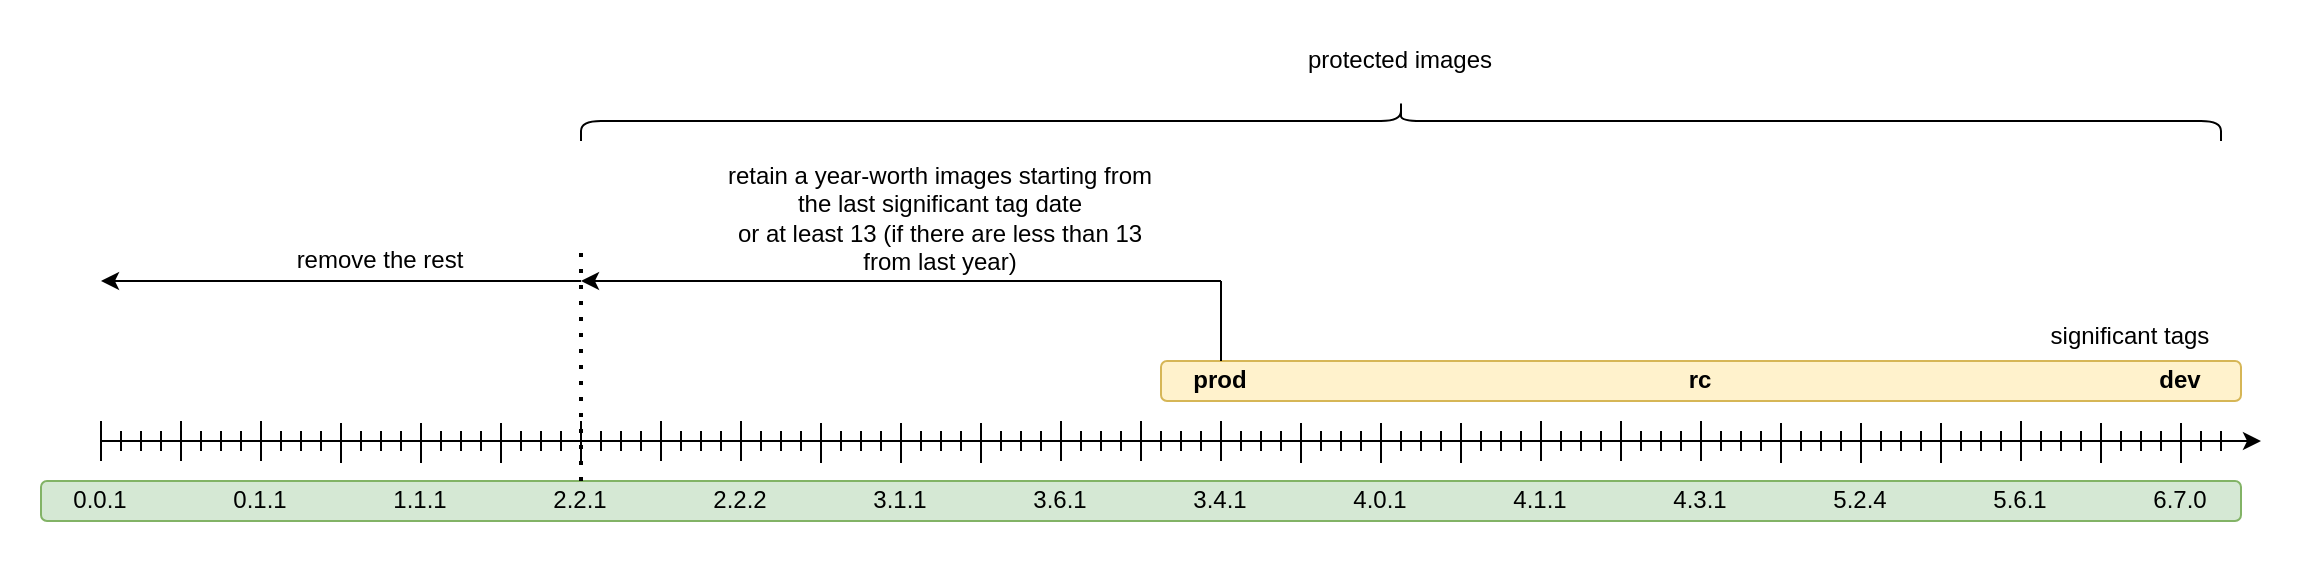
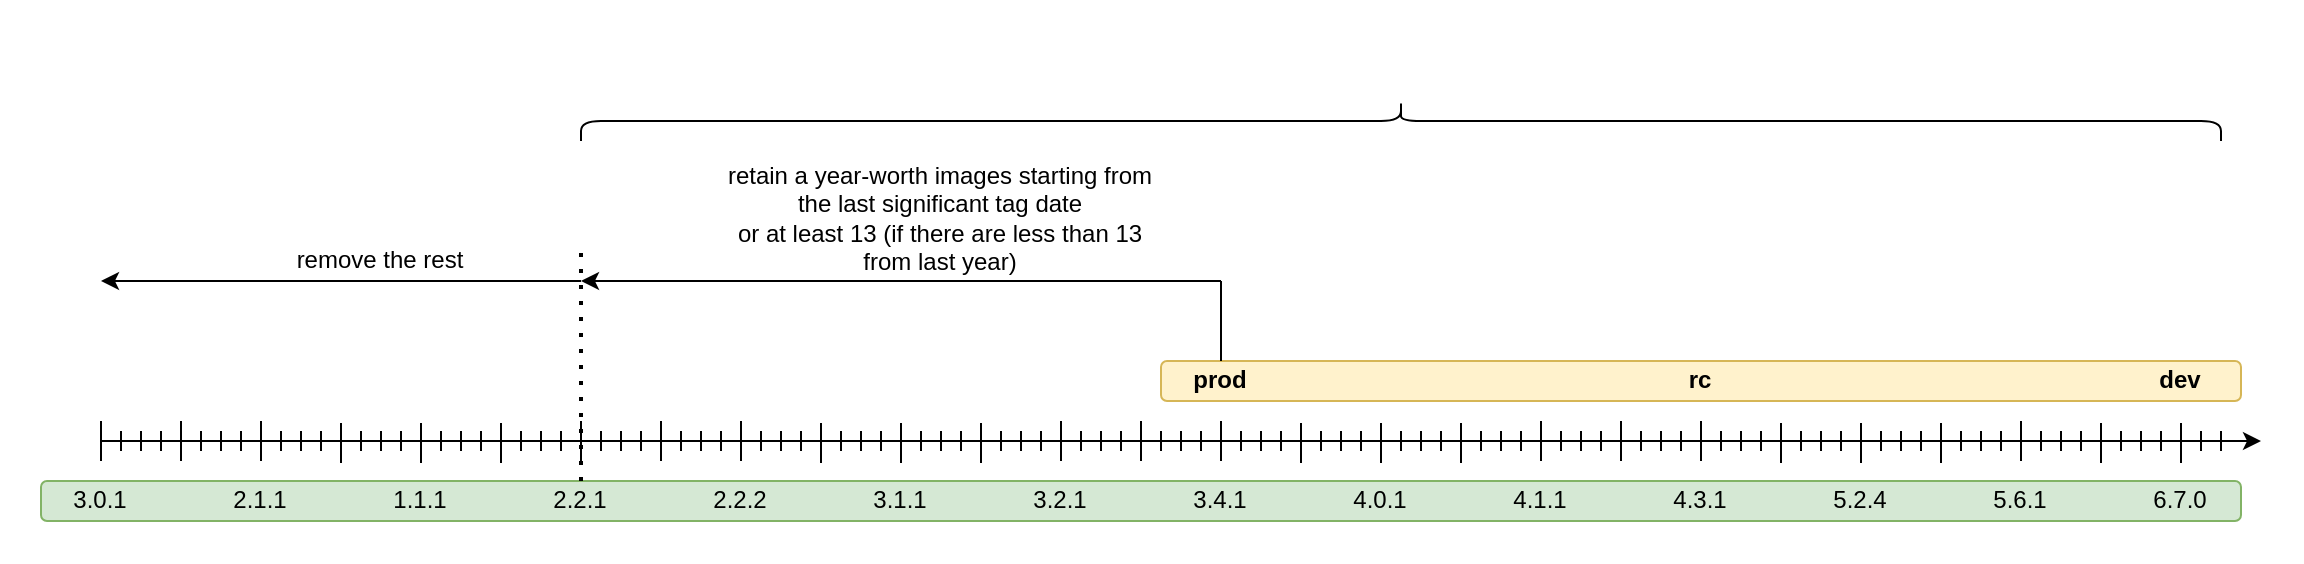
- <mxCell id="136" value="protected images" style="text;html=1;strokeColor=none;fillColor=none;align=center;verticalAlign=middle;whiteSpace=wrap;rounded=0;" parent="1" vertex="1"><mxGeometry x="640" y="20" width="120" height="20" as="geometry" /></mxCell>
- <mxCell id="137" value="significant tags" style="text;html=1;strokeColor=none;fillColor=none;align=center;verticalAlign=middle;whiteSpace=wrap;rounded=0;" parent="1" vertex="1"><mxGeometry x="1010" y="158" width="110" height="20" as="geometry" /></mxCell>
- <mxCell id="112" value="0.0.1" style="text;html=1;strokeColor=none;fillColor=none;align=center;verticalAlign=middle;whiteSpace=wrap;rounded=0;" parent="1" vertex="1"><mxGeometry x="30" y="240" width="40" height="20" as="geometry" /></mxCell>
+ <mxCell id="112" value="3.0.1" style="text;html=1;strokeColor=none;fillColor=none;align=center;verticalAlign=middle;whiteSpace=wrap;rounded=0;" parent="1" vertex="1"><mxGeometry x="30" y="240" width="40" height="20" as="geometry" /></mxCell>
- <mxCell id="113" value="0.1.1" style="text;html=1;strokeColor=none;fillColor=none;align=center;verticalAlign=middle;whiteSpace=wrap;rounded=0;" parent="1" vertex="1"><mxGeometry x="110" y="240" width="40" height="20" as="geometry" /></mxCell>
+ <mxCell id="113" value="2.1.1" style="text;html=1;strokeColor=none;fillColor=none;align=center;verticalAlign=middle;whiteSpace=wrap;rounded=0;" parent="1" vertex="1"><mxGeometry x="110" y="240" width="40" height="20" as="geometry" /></mxCell>
- <mxCell id="118" value="3.6.1" style="text;html=1;strokeColor=none;fillColor=none;align=center;verticalAlign=middle;whiteSpace=wrap;rounded=0;" parent="1" vertex="1"><mxGeometry x="510" y="240" width="40" height="20" as="geometry" /></mxCell>
+ <mxCell id="118" value="3.2.1" style="text;html=1;strokeColor=none;fillColor=none;align=center;verticalAlign=middle;whiteSpace=wrap;rounded=0;" parent="1" vertex="1"><mxGeometry x="510" y="240" width="40" height="20" as="geometry" /></mxCell>
